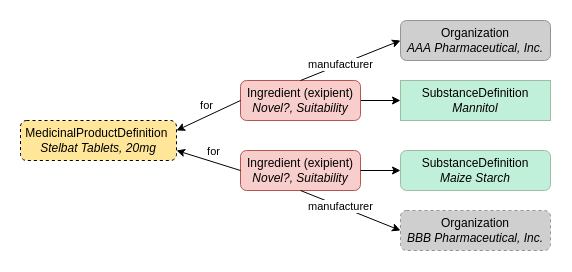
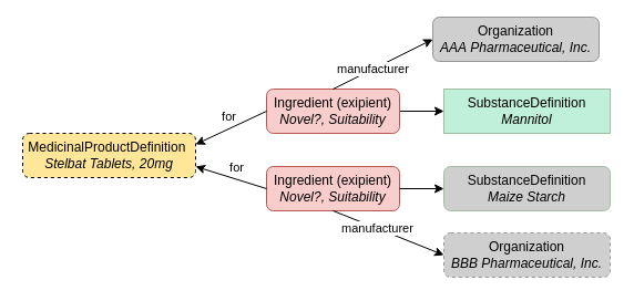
- <mxCell id="14" value="Organization&lt;br&gt;&lt;i&gt;AAA&amp;nbsp;Pharmaceutical, Inc.&lt;/i&gt;" style="rounded=1;whiteSpace=wrap;html=1;fontSize=12;glass=0;strokeWidth=1;shadow=0;fillColor=#cfcfcf;strokeColor=#949494;" vertex="1" parent="1"><mxGeometry x="400" y="20" width="150" height="40" as="geometry" /></mxCell>
+ <mxCell id="14" value="Organization&lt;br&gt;&lt;i&gt;AAA&amp;nbsp;Pharmaceutical, Inc.&lt;/i&gt;" style="rounded=1;whiteSpace=wrap;html=1;fontSize=12;glass=0;strokeWidth=1;shadow=0;fillColor=#cfcfcf;strokeColor=#949494;" vertex="1" parent="1"><mxGeometry x="390" y="15" width="150" height="40" as="geometry" /></mxCell>
- <mxCell id="7" value="SubstanceDefinition&lt;br&gt;&lt;i&gt;Maize Starch&lt;/i&gt;" style="rounded=1;whiteSpace=wrap;html=1;fontSize=12;glass=0;strokeWidth=1;shadow=0;fillColor=#c1f0da;strokeColor=#9ebda2;" parent="1" vertex="1"><mxGeometry x="400" y="150" width="150" height="40" as="geometry" /></mxCell>
+ <mxCell id="7" value="SubstanceDefinition&lt;br&gt;&lt;i&gt;Maize Starch&lt;/i&gt;" style="rounded=1;whiteSpace=wrap;html=1;fontSize=12;glass=0;strokeWidth=1;shadow=0;fillColor=#cfcfcf;strokeColor=#9ebda2;" parent="1" vertex="1"><mxGeometry x="400" y="150" width="150" height="40" as="geometry" /></mxCell>
